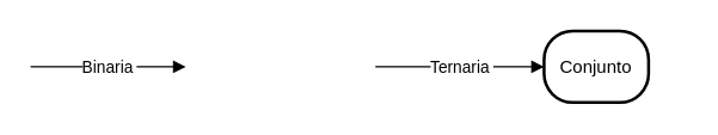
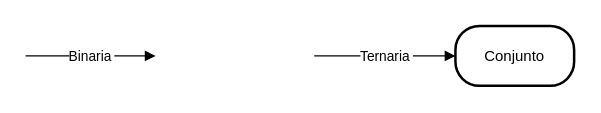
- <mxCell id="2" value="Conjunto" style="rounded=1;arcSize=40;strokeWidth=2" parent="1" vertex="1"><mxGeometry x="364" y="20" width="70" height="48" as="geometry" /></mxCell>
+ <mxCell id="2" value="Conjunto" style="rounded=1;arcSize=40;strokeWidth=2" parent="1" vertex="1"><mxGeometry x="364" y="20" width="95" height="48" as="geometry" /></mxCell>
